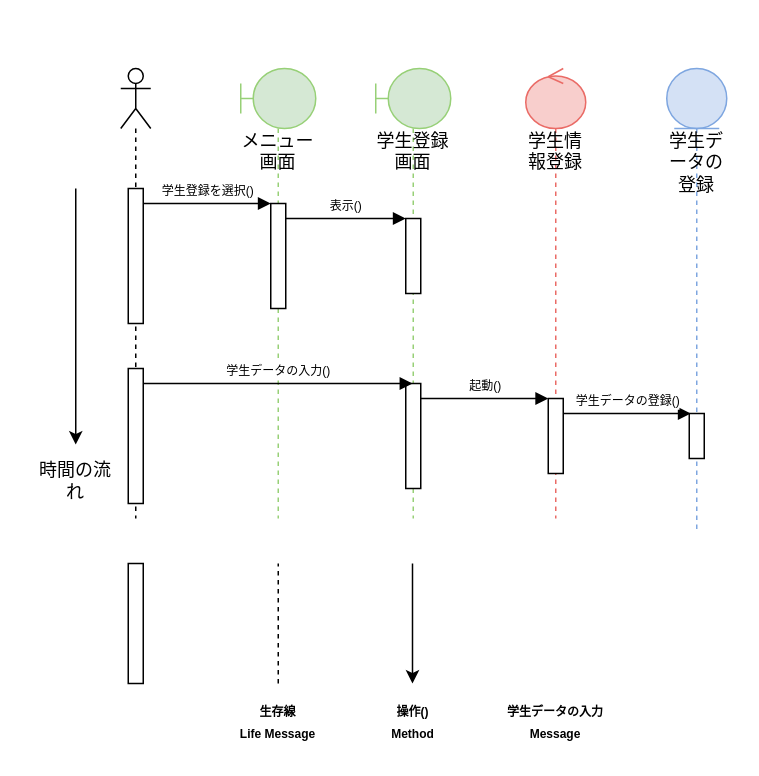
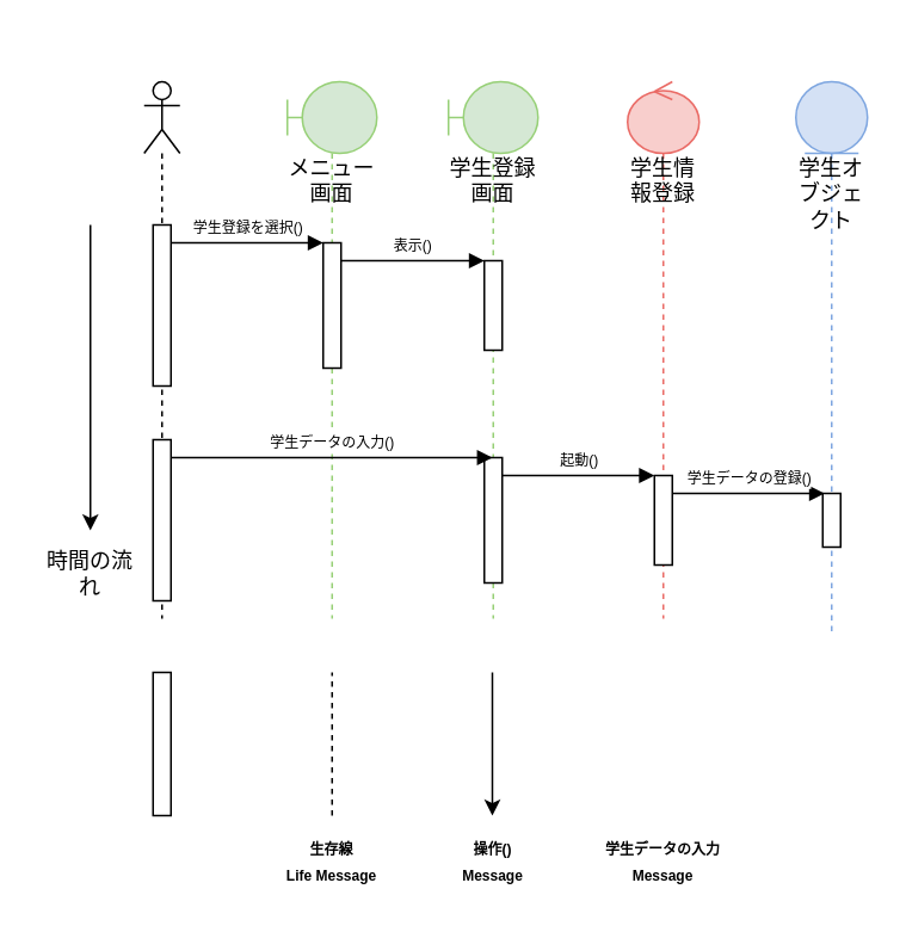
- <mxCell id="12" value="&lt;div&gt;&lt;br&gt;&lt;/div&gt;&lt;div&gt;&lt;br&gt;&lt;/div&gt;&lt;div&gt;&lt;br&gt;&lt;/div&gt;&lt;div&gt;&lt;br&gt;&lt;/div&gt;&lt;div&gt;&lt;br&gt;&lt;/div&gt;&lt;div&gt;&lt;br&gt;&lt;/div&gt;学生データの登録" style="shape=umlLifeline;perimeter=lifelinePerimeter;whiteSpace=wrap;html=1;container=1;dropTarget=0;collapsible=0;recursiveResize=0;outlineConnect=0;portConstraint=eastwest;newEdgeStyle={&quot;curved&quot;:0,&quot;rounded&quot;:0};participant=umlEntity;fillColor=#D4E1F5;strokeColor=#7EA6E0;" vertex="1" parent="1"><mxGeometry x="444" y="20" width="40" height="310" as="geometry" /></mxCell>
+ <mxCell id="12" value="&lt;div&gt;&lt;br&gt;&lt;/div&gt;&lt;div&gt;&lt;br&gt;&lt;/div&gt;&lt;div&gt;&lt;br&gt;&lt;/div&gt;&lt;div&gt;&lt;br&gt;&lt;/div&gt;&lt;div&gt;&lt;br&gt;&lt;/div&gt;&lt;div&gt;&lt;br&gt;&lt;/div&gt;学生オブジェクト" style="shape=umlLifeline;perimeter=lifelinePerimeter;whiteSpace=wrap;html=1;container=1;dropTarget=0;collapsible=0;recursiveResize=0;outlineConnect=0;portConstraint=eastwest;newEdgeStyle={&quot;curved&quot;:0,&quot;rounded&quot;:0};participant=umlEntity;fillColor=#D4E1F5;strokeColor=#7EA6E0;" vertex="1" parent="1"><mxGeometry x="444" y="20" width="40" height="310" as="geometry" /></mxCell>
- <mxCell id="19" value="&lt;b&gt;&lt;font style=&quot;font-size: 8px;&quot;&gt;操作()&lt;/font&gt;&lt;/b&gt;&lt;div&gt;&lt;b&gt;&lt;font style=&quot;font-size: 8px;&quot;&gt;Method&lt;/font&gt;&lt;/b&gt;&lt;/div&gt;" style="text;html=1;align=center;verticalAlign=middle;whiteSpace=wrap;rounded=0;" vertex="1" parent="1"><mxGeometry x="245" y="440" width="60" height="30" as="geometry" /></mxCell>
+ <mxCell id="19" value="&lt;b&gt;&lt;font style=&quot;font-size: 8px;&quot;&gt;操作()&lt;/font&gt;&lt;/b&gt;&lt;div&gt;&lt;b&gt;&lt;font style=&quot;font-size: 8px;&quot;&gt;Message&lt;/font&gt;&lt;/b&gt;&lt;/div&gt;" style="text;html=1;align=center;verticalAlign=middle;whiteSpace=wrap;rounded=0;" vertex="1" parent="1"><mxGeometry x="245" y="440" width="60" height="30" as="geometry" /></mxCell>
